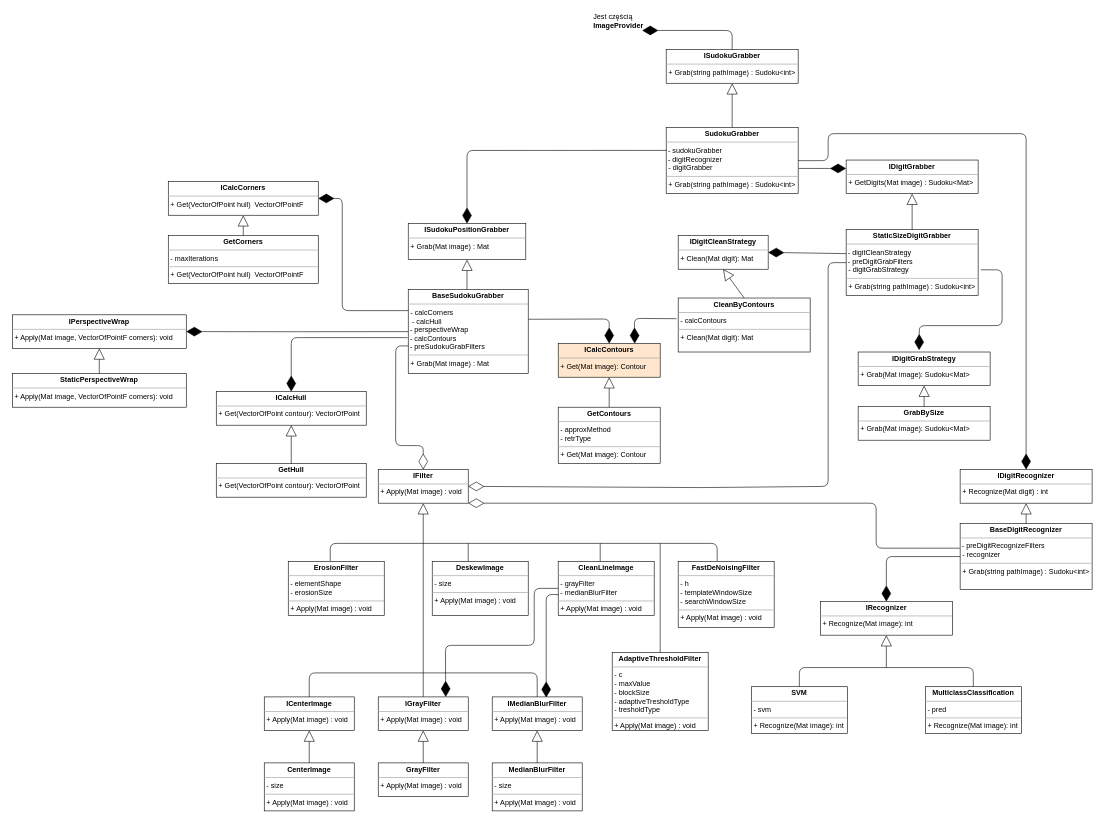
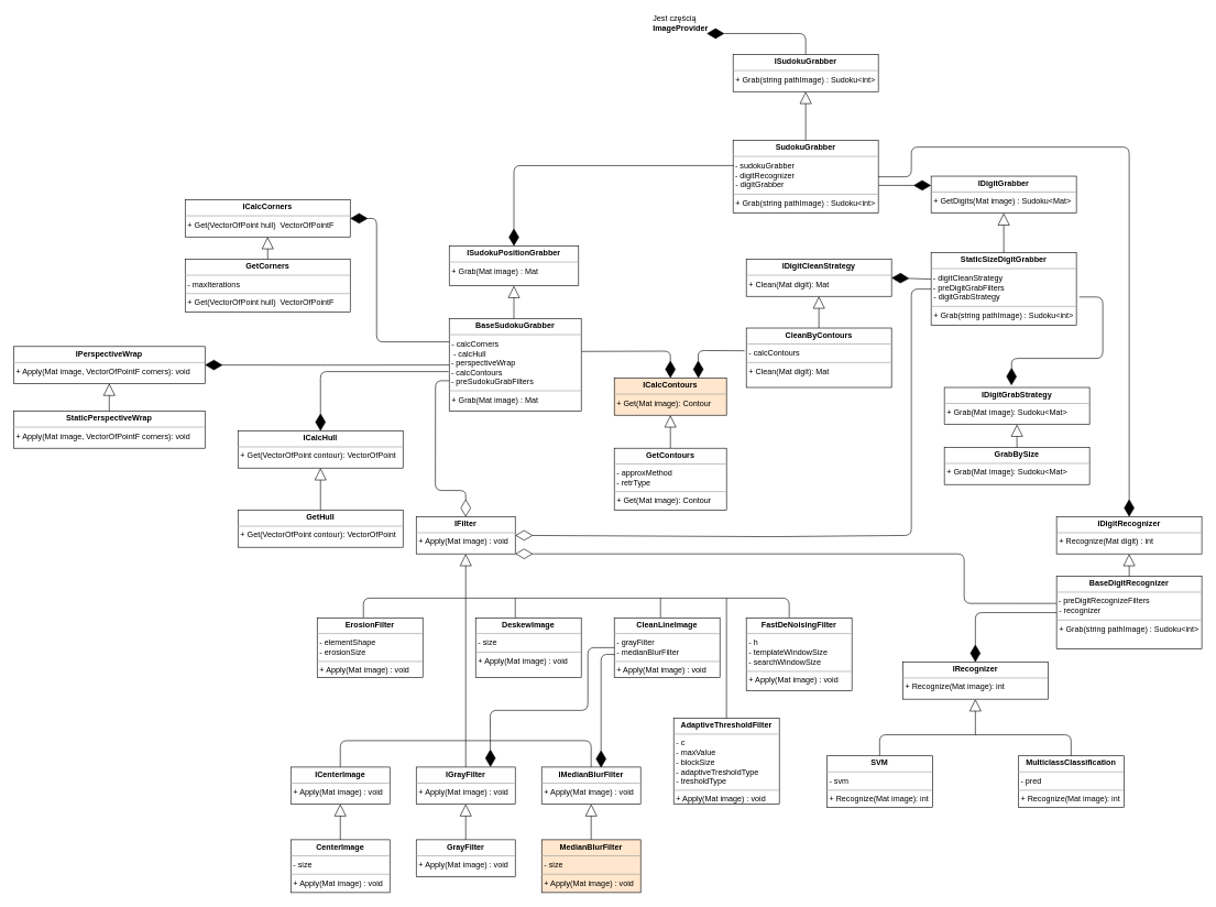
- <mxCell id="55" value="&lt;p style=&quot;margin: 0px ; margin-top: 4px ; text-align: center&quot;&gt;&lt;b&gt;IDigitCleanStrategy&lt;/b&gt;&lt;br&gt;&lt;/p&gt;&lt;hr size=&quot;1&quot;&gt;&lt;p style=&quot;margin: 0px ; margin-left: 4px&quot;&gt;&lt;/p&gt;&lt;p style=&quot;margin: 0px ; margin-left: 4px&quot;&gt;+&amp;nbsp;Clean(Mat digit): Mat&lt;/p&gt;" style="verticalAlign=top;align=left;overflow=fill;fontSize=12;fontFamily=Helvetica;html=1;" parent="1" vertex="1"><mxGeometry x="1130" y="392" width="150" height="56" as="geometry" /></mxCell>
+ <mxCell id="55" value="&lt;p style=&quot;margin: 0px ; margin-top: 4px ; text-align: center&quot;&gt;&lt;b&gt;IDigitCleanStrategy&lt;/b&gt;&lt;br&gt;&lt;/p&gt;&lt;hr size=&quot;1&quot;&gt;&lt;p style=&quot;margin: 0px ; margin-left: 4px&quot;&gt;&lt;/p&gt;&lt;p style=&quot;margin: 0px ; margin-left: 4px&quot;&gt;+&amp;nbsp;Clean(Mat digit): Mat&lt;/p&gt;" style="verticalAlign=top;align=left;overflow=fill;fontSize=12;fontFamily=Helvetica;html=1;" parent="1" vertex="1"><mxGeometry x="1130" y="392" width="220" height="56" as="geometry" /></mxCell>
- <mxCell id="38" value="&lt;p style=&quot;margin: 0px ; margin-top: 4px ; text-align: center&quot;&gt;&lt;b&gt;MedianBlurFilter&lt;/b&gt;&lt;br&gt;&lt;/p&gt;&lt;hr size=&quot;1&quot;&gt;&lt;p style=&quot;margin: 0px ; margin-left: 4px&quot;&gt;&lt;span&gt;- size&lt;/span&gt;&lt;/p&gt;&lt;hr size=&quot;1&quot;&gt;&lt;p style=&quot;margin: 0px ; margin-left: 4px&quot;&gt;+ Apply(Mat image) : void&lt;br&gt;&lt;/p&gt;" style="verticalAlign=top;align=left;overflow=fill;fontSize=12;fontFamily=Helvetica;html=1;" parent="1" vertex="1"><mxGeometry x="820" y="1270.94" width="150" height="80" as="geometry" /></mxCell>
+ <mxCell id="38" value="&lt;p style=&quot;margin: 0px ; margin-top: 4px ; text-align: center&quot;&gt;&lt;b&gt;MedianBlurFilter&lt;/b&gt;&lt;br&gt;&lt;/p&gt;&lt;hr size=&quot;1&quot;&gt;&lt;p style=&quot;margin: 0px ; margin-left: 4px&quot;&gt;&lt;span&gt;- size&lt;/span&gt;&lt;/p&gt;&lt;hr size=&quot;1&quot;&gt;&lt;p style=&quot;margin: 0px ; margin-left: 4px&quot;&gt;+ Apply(Mat image) : void&lt;br&gt;&lt;/p&gt;" style="verticalAlign=top;align=left;overflow=fill;fontSize=12;fontFamily=Helvetica;html=1;fillColor=#ffe6cc;" parent="1" vertex="1"><mxGeometry x="820" y="1270.94" width="150" height="80" as="geometry" /></mxCell>
